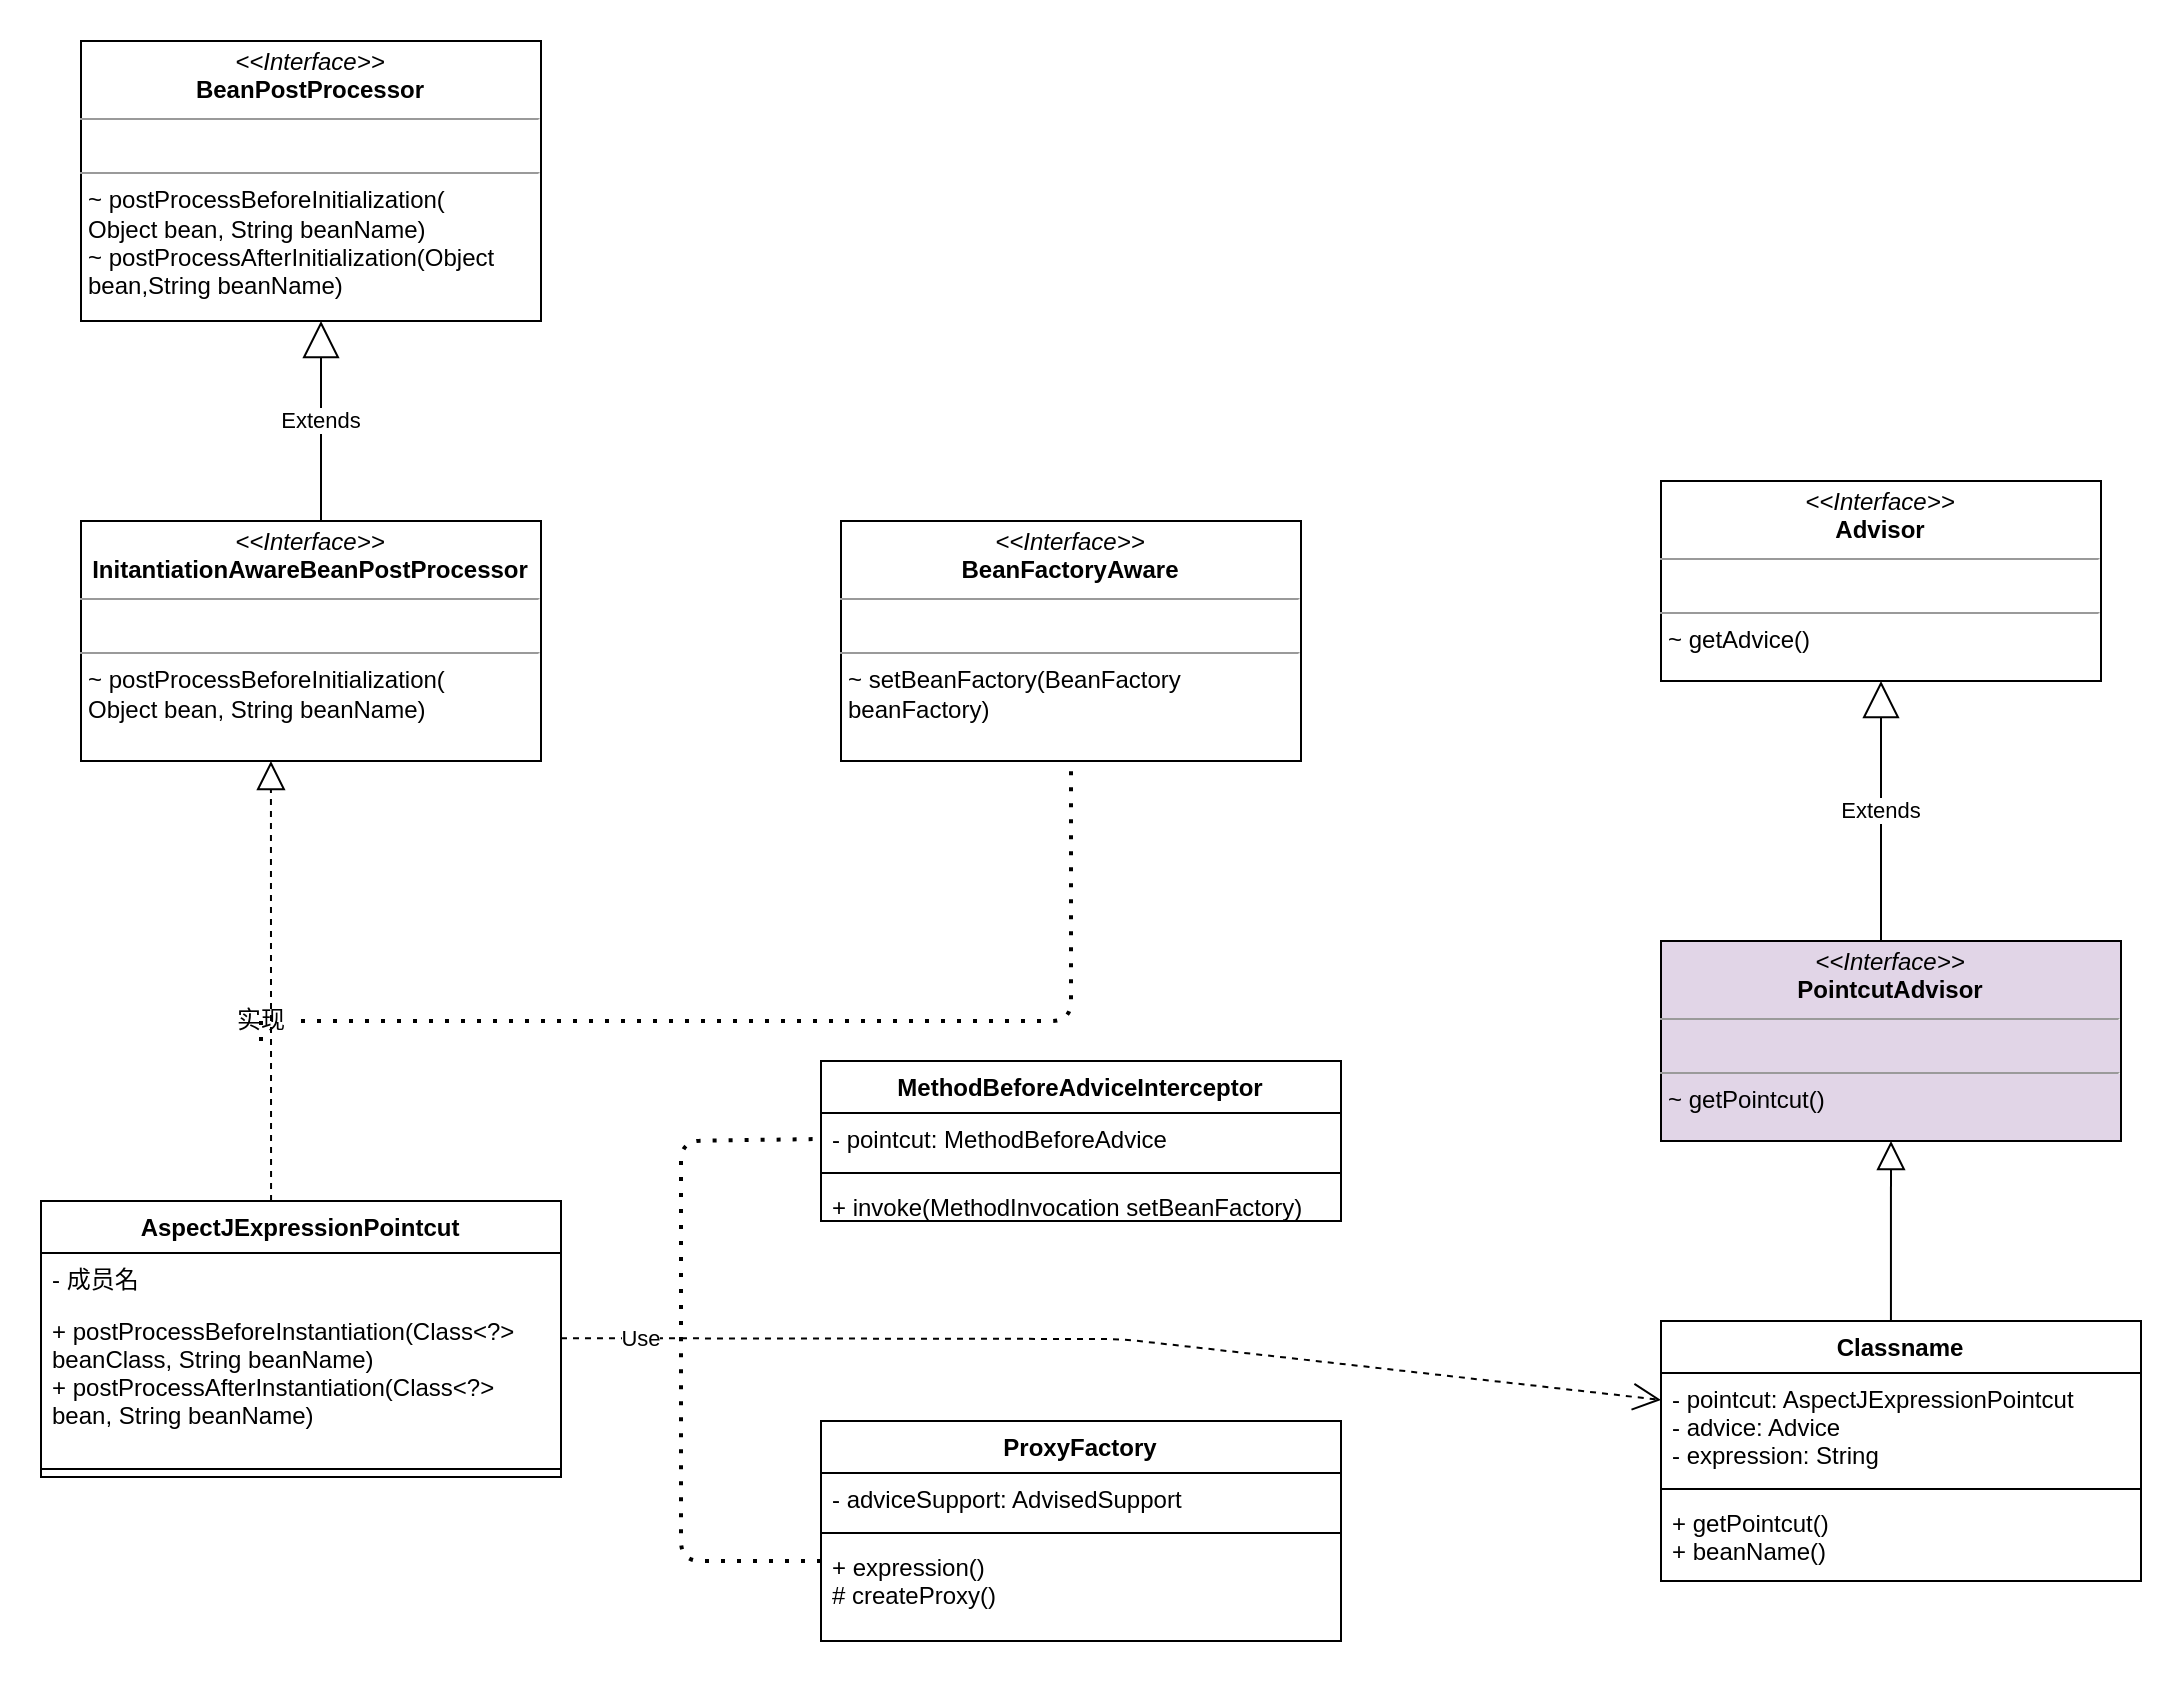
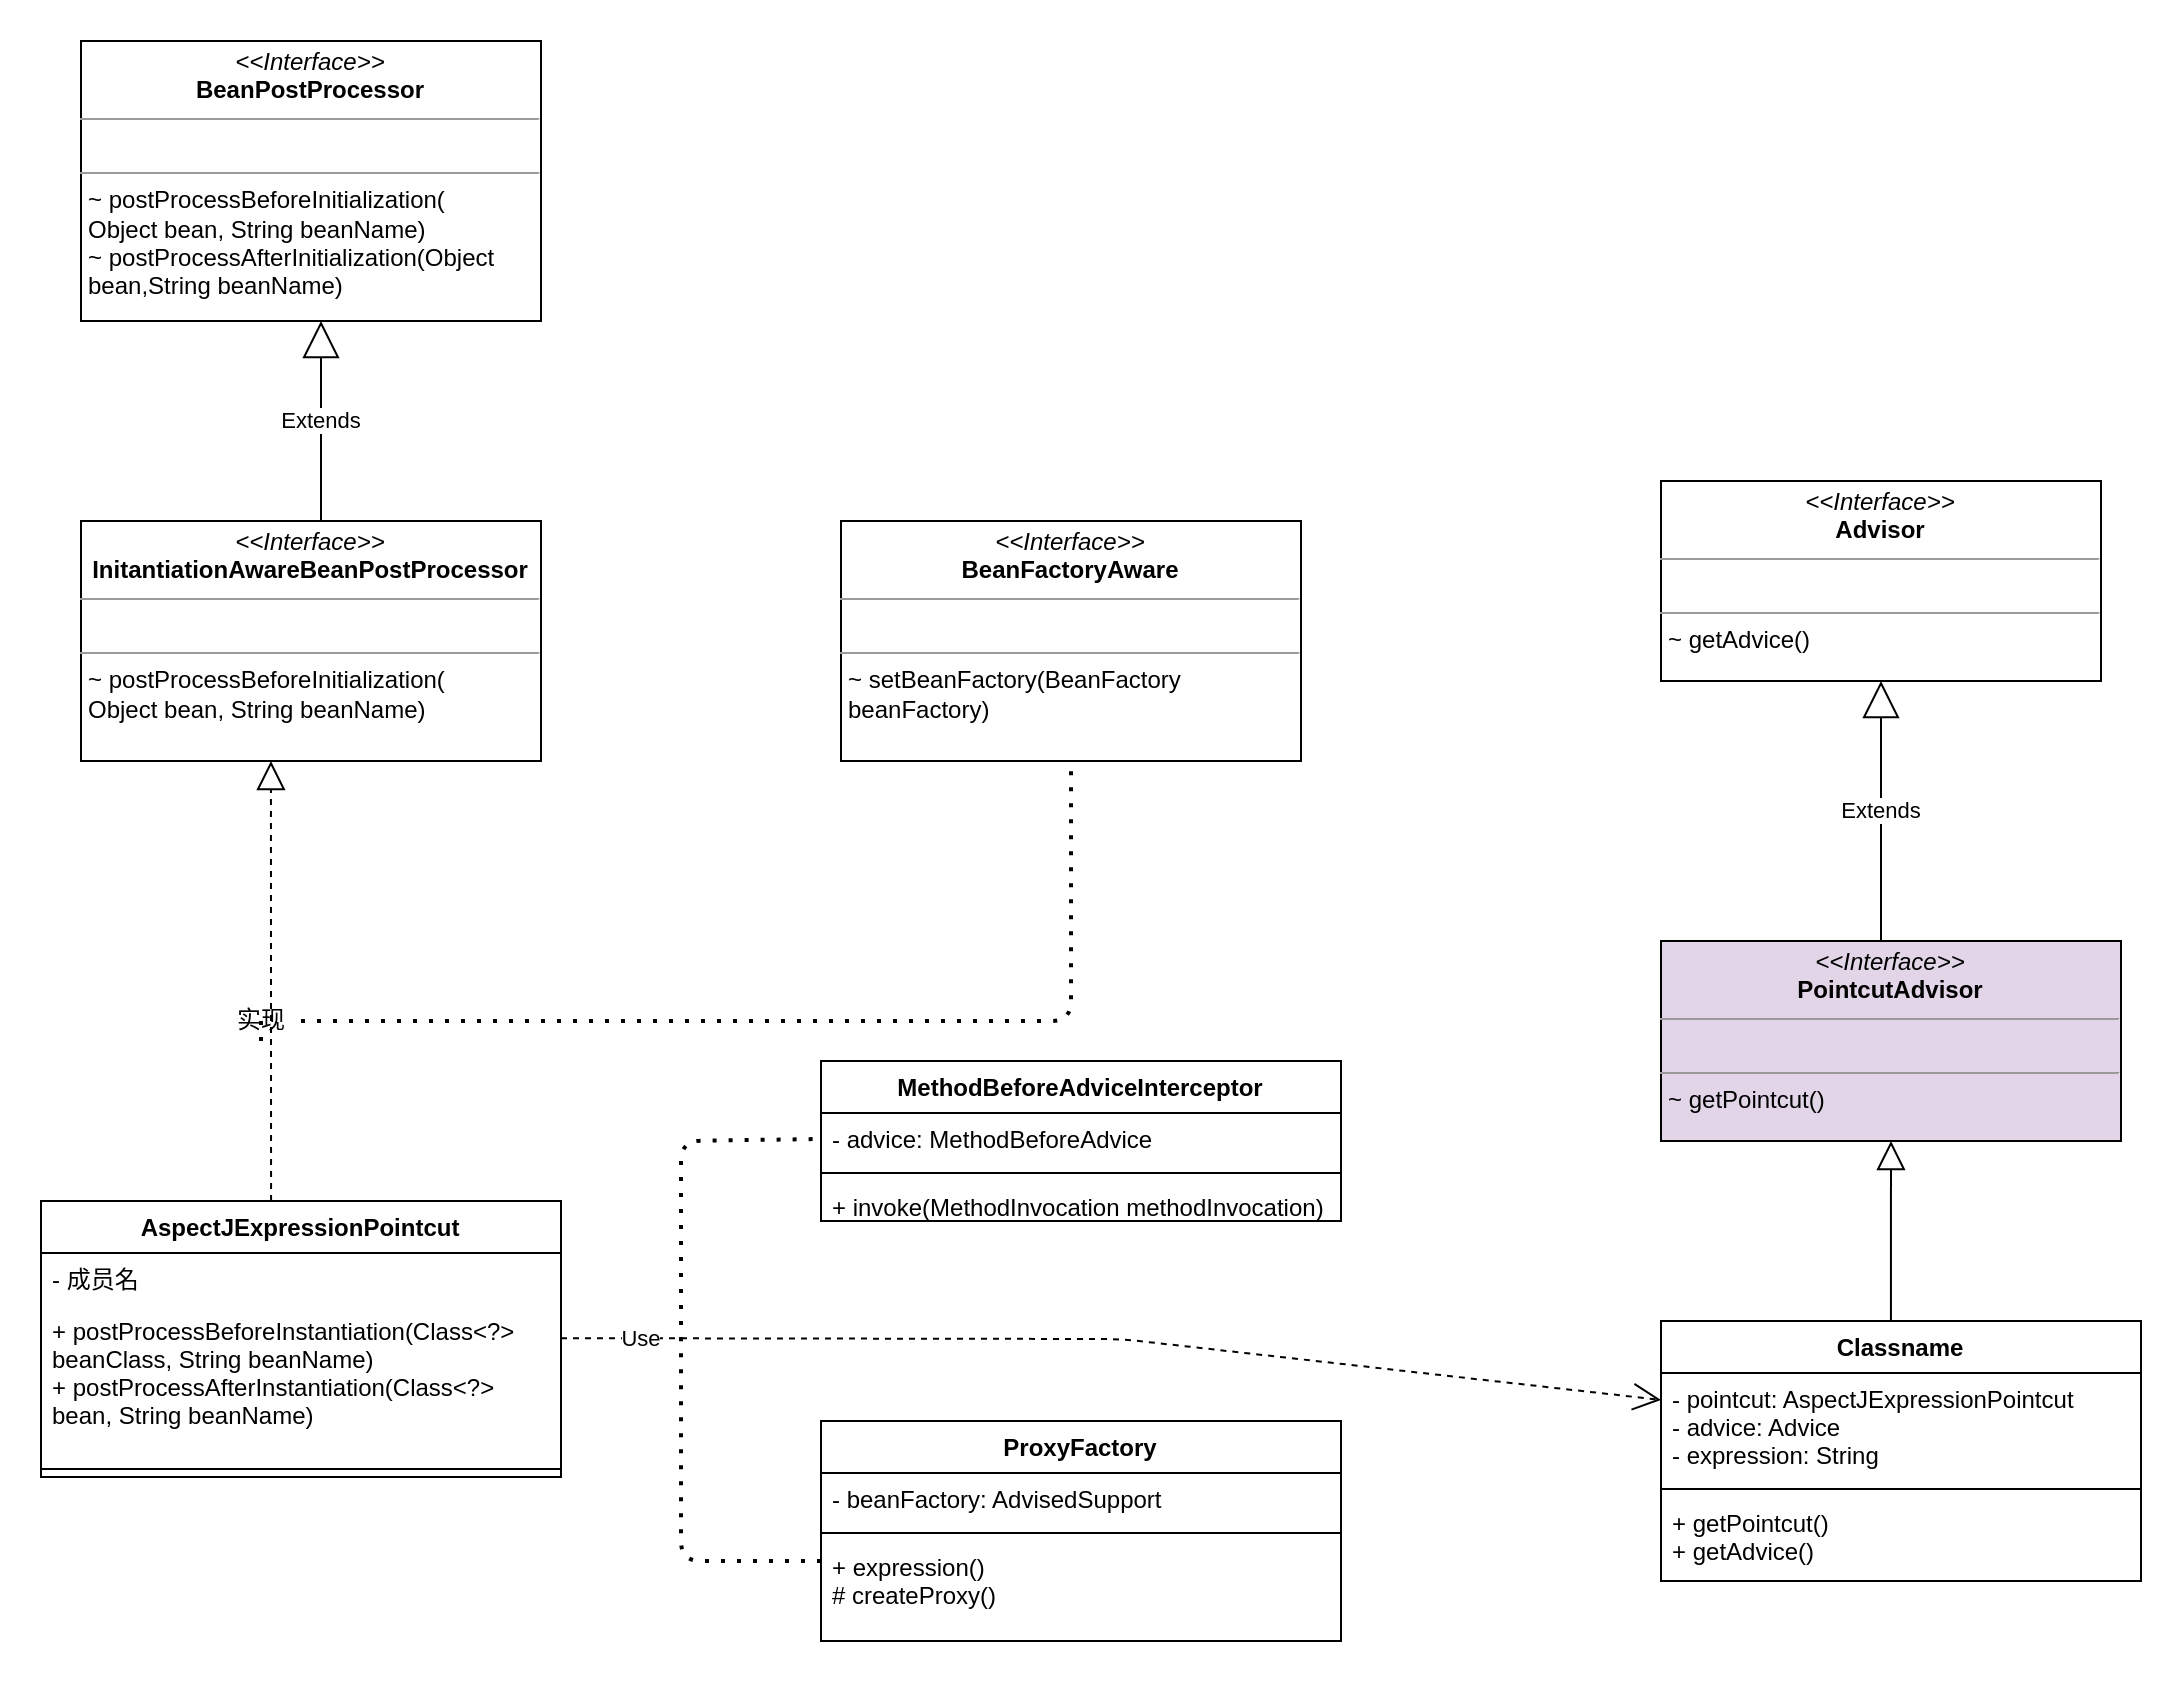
- <mxCell id="23" value="- pointcut: MethodBeforeAdvice" style="text;strokeColor=none;fillColor=none;align=left;verticalAlign=top;spacingLeft=4;spacingRight=4;overflow=hidden;rotatable=0;points=[[0,0.5],[1,0.5]];portConstraint=eastwest;" vertex="1" parent="22"><mxGeometry y="26" width="260" height="26" as="geometry" /></mxCell>
+ <mxCell id="23" value="- advice: MethodBeforeAdvice" style="text;strokeColor=none;fillColor=none;align=left;verticalAlign=top;spacingLeft=4;spacingRight=4;overflow=hidden;rotatable=0;points=[[0,0.5],[1,0.5]];portConstraint=eastwest;" vertex="1" parent="22"><mxGeometry y="26" width="260" height="26" as="geometry" /></mxCell>
- <mxCell id="25" value="+ invoke(MethodInvocation setBeanFactory)" style="text;strokeColor=none;fillColor=none;align=left;verticalAlign=top;spacingLeft=4;spacingRight=4;overflow=hidden;rotatable=0;points=[[0,0.5],[1,0.5]];portConstraint=eastwest;" vertex="1" parent="22"><mxGeometry y="60" width="260" height="20" as="geometry" /></mxCell>
+ <mxCell id="25" value="+ invoke(MethodInvocation methodInvocation)" style="text;strokeColor=none;fillColor=none;align=left;verticalAlign=top;spacingLeft=4;spacingRight=4;overflow=hidden;rotatable=0;points=[[0,0.5],[1,0.5]];portConstraint=eastwest;" vertex="1" parent="22"><mxGeometry y="60" width="260" height="20" as="geometry" /></mxCell>
- <mxCell id="27" value="- adviceSupport: AdvisedSupport" style="text;strokeColor=none;fillColor=none;align=left;verticalAlign=top;spacingLeft=4;spacingRight=4;overflow=hidden;rotatable=0;points=[[0,0.5],[1,0.5]];portConstraint=eastwest;" vertex="1" parent="26"><mxGeometry y="26" width="260" height="26" as="geometry" /></mxCell>
+ <mxCell id="27" value="- beanFactory: AdvisedSupport" style="text;strokeColor=none;fillColor=none;align=left;verticalAlign=top;spacingLeft=4;spacingRight=4;overflow=hidden;rotatable=0;points=[[0,0.5],[1,0.5]];portConstraint=eastwest;" vertex="1" parent="26"><mxGeometry y="26" width="260" height="26" as="geometry" /></mxCell>
- <mxCell id="12" value="+ getPointcut()&#10;+ beanName()" style="text;strokeColor=none;fillColor=none;align=left;verticalAlign=top;spacingLeft=4;spacingRight=4;overflow=hidden;rotatable=0;points=[[0,0.5],[1,0.5]];portConstraint=eastwest;" vertex="1" parent="9"><mxGeometry y="88" width="240" height="42" as="geometry" /></mxCell>
+ <mxCell id="12" value="+ getPointcut()&#10;+ getAdvice()" style="text;strokeColor=none;fillColor=none;align=left;verticalAlign=top;spacingLeft=4;spacingRight=4;overflow=hidden;rotatable=0;points=[[0,0.5],[1,0.5]];portConstraint=eastwest;" vertex="1" parent="9"><mxGeometry y="88" width="240" height="42" as="geometry" /></mxCell>
